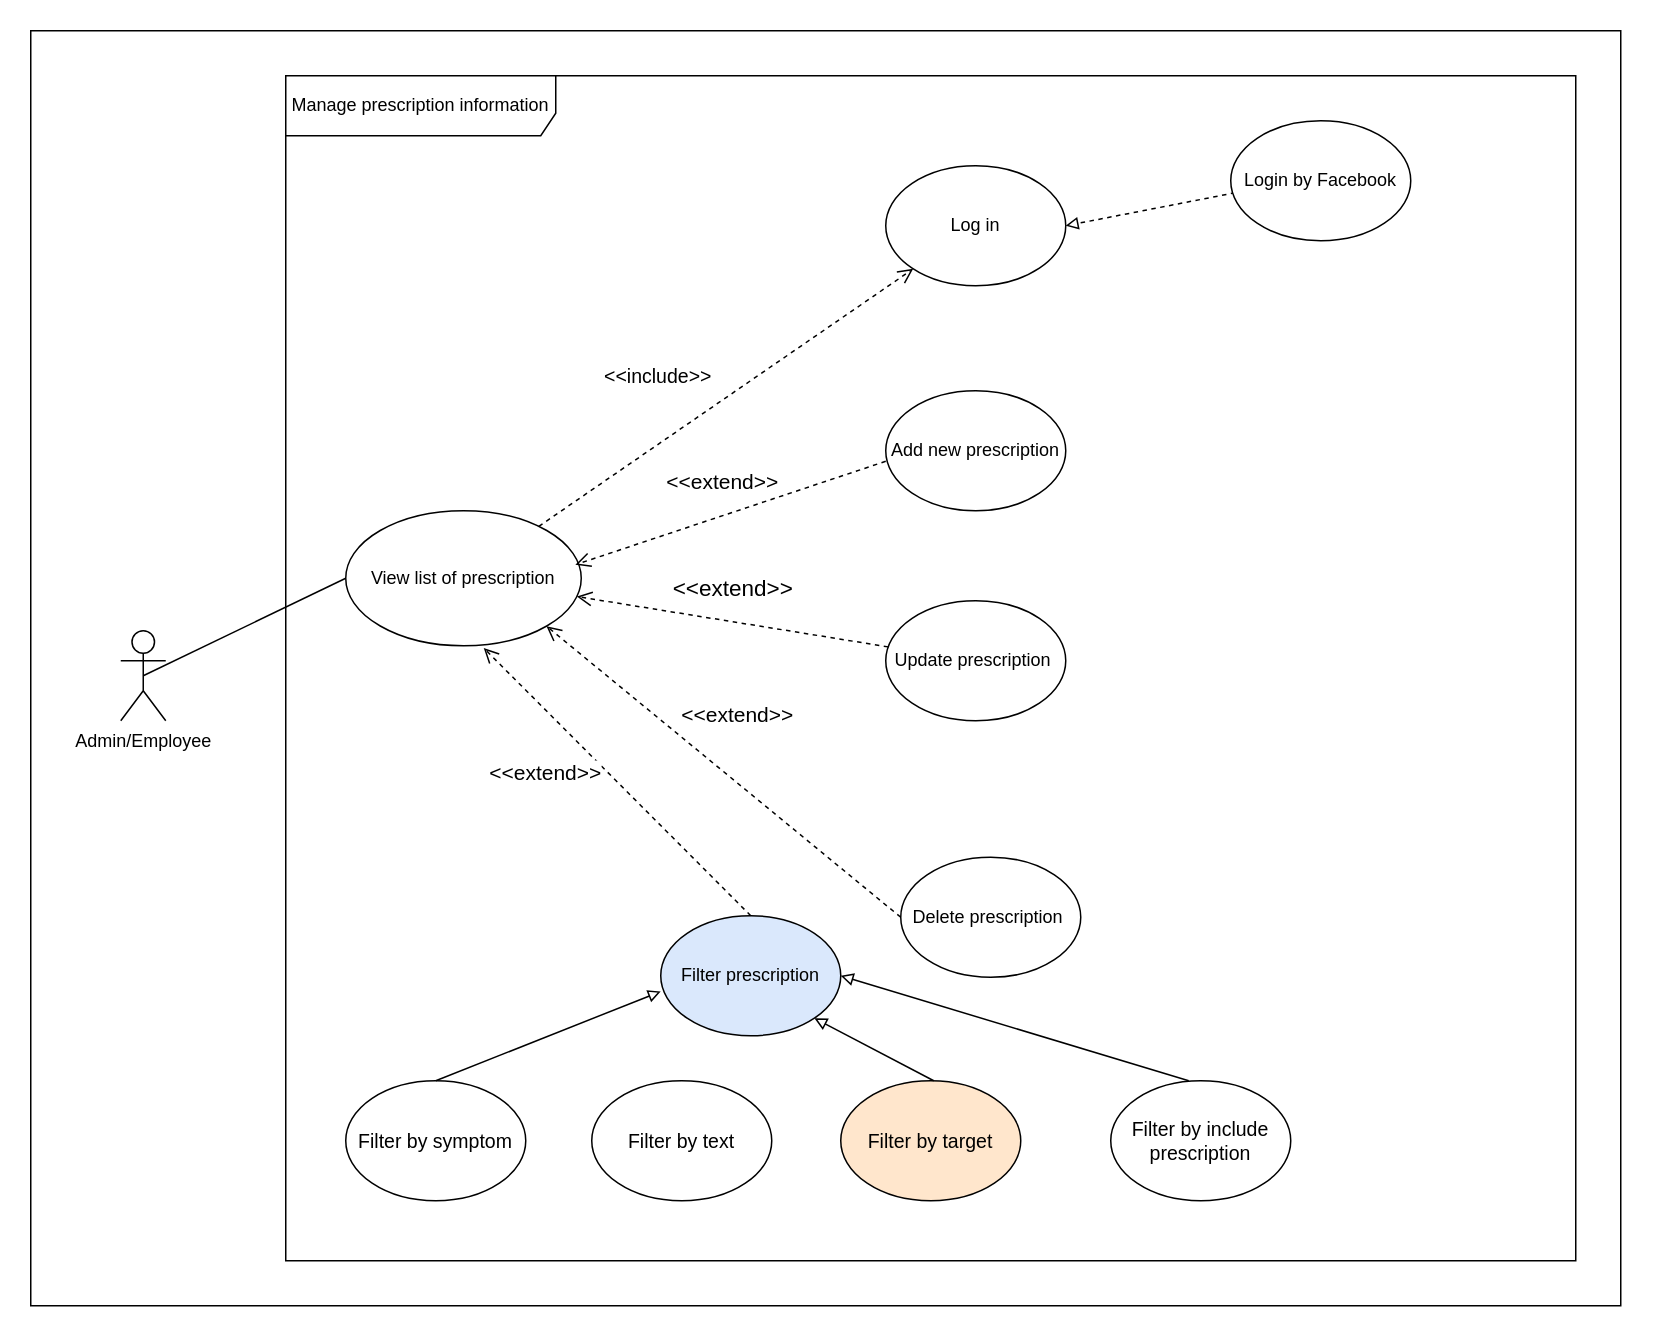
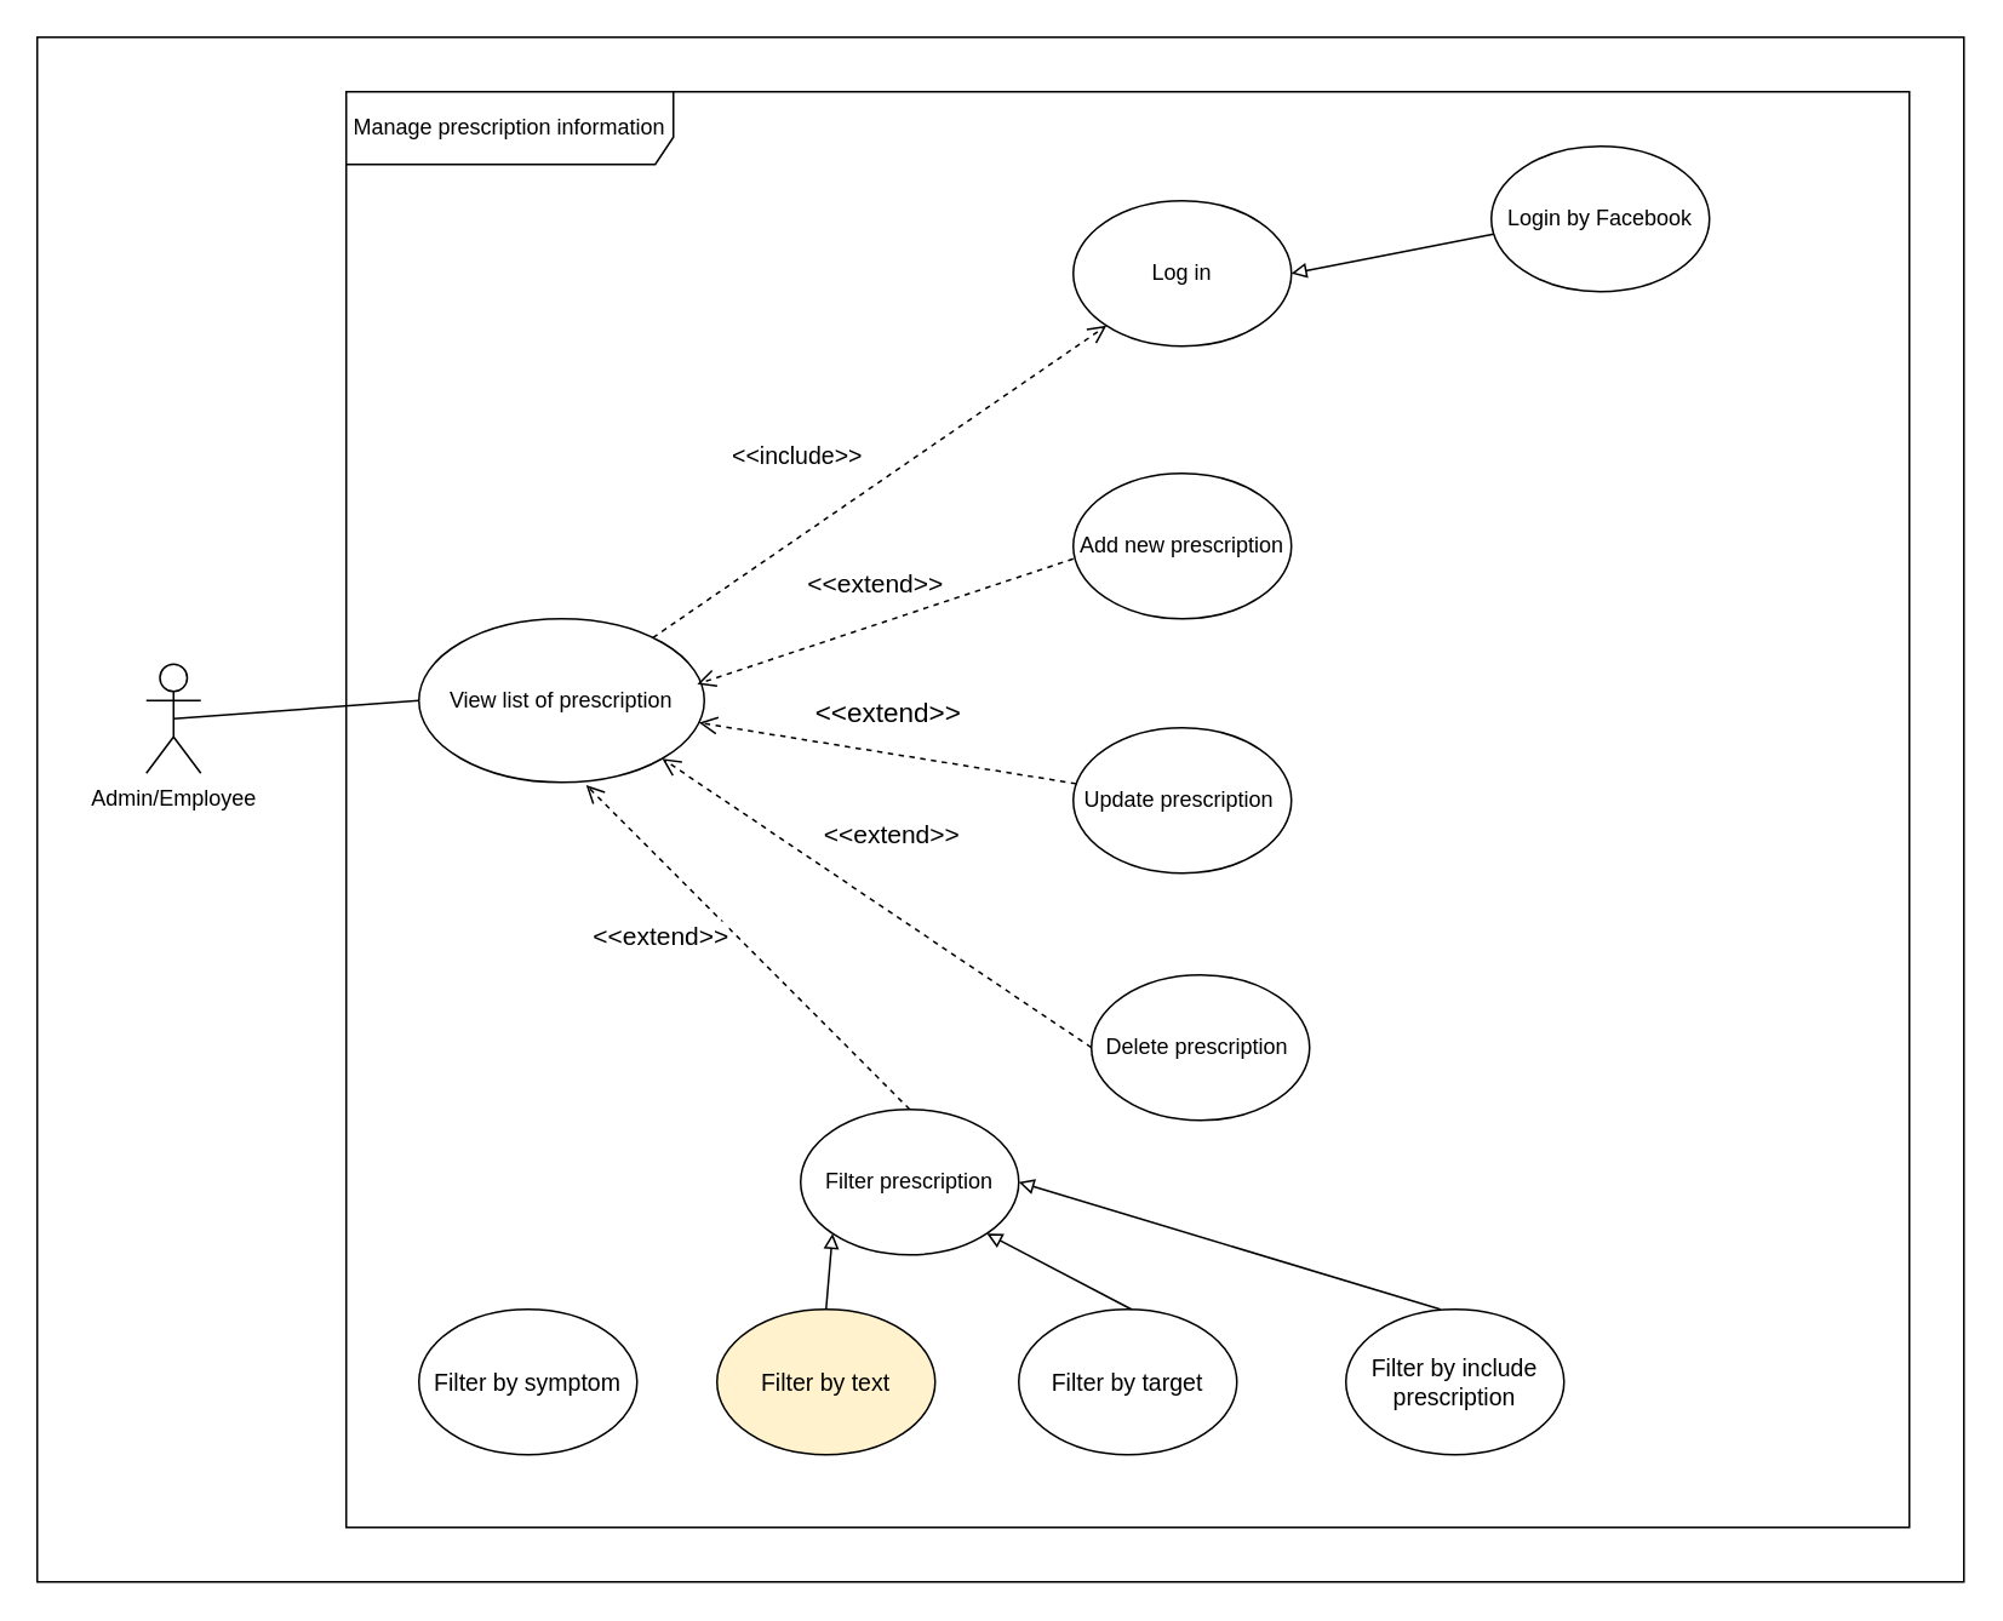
- <mxCell id="12" value="" style="endArrow=block;html=1;rounded=0;endFill=0;exitX=0.025;exitY=0.6;exitDx=0;exitDy=0;entryX=1;entryY=0.5;entryDx=0;entryDy=0;exitPerimeter=0;dashed=1;" parent="1" source="13" target="6" edge="1"><mxGeometry width="50" height="50" relative="1" as="geometry"><mxPoint x="650" y="240" as="sourcePoint" /><mxPoint x="539.996" y="254.75" as="targetPoint" /><Array as="points" /></mxGeometry></mxCell>
+ <mxCell id="12" value="" style="endArrow=block;html=1;rounded=0;endFill=0;exitX=0.025;exitY=0.6;exitDx=0;exitDy=0;entryX=1;entryY=0.5;entryDx=0;entryDy=0;exitPerimeter=0;" parent="1" source="13" target="6" edge="1"><mxGeometry width="50" height="50" relative="1" as="geometry"><mxPoint x="650" y="240" as="sourcePoint" /><mxPoint x="539.996" y="254.75" as="targetPoint" /><Array as="points" /></mxGeometry></mxCell>
- <mxCell id="3" value="Admin/Employee" style="shape=umlActor;verticalLabelPosition=bottom;verticalAlign=top;html=1;outlineConnect=0;" parent="1" vertex="1"><mxGeometry x="80" y="420" width="30" height="60" as="geometry" /></mxCell>
+ <mxCell id="3" value="Admin/Employee" style="shape=umlActor;verticalLabelPosition=bottom;verticalAlign=top;html=1;outlineConnect=0;" parent="1" vertex="1"><mxGeometry x="80" y="365" width="30" height="60" as="geometry" /></mxCell>
- <mxCell id="15" value="Delete prescription&amp;nbsp;" style="ellipse;whiteSpace=wrap;html=1;" vertex="1" parent="1"><mxGeometry x="600" y="571" width="120" height="80" as="geometry" /></mxCell>
+ <mxCell id="15" value="Delete prescription&amp;nbsp;" style="ellipse;whiteSpace=wrap;html=1;" vertex="1" parent="1"><mxGeometry x="600" y="536" width="120" height="80" as="geometry" /></mxCell>
- <mxCell id="17" value="Filter prescription" style="ellipse;whiteSpace=wrap;html=1;fillColor=#dae8fc;" vertex="1" parent="1"><mxGeometry x="440" y="610" width="120" height="80" as="geometry" /></mxCell>
+ <mxCell id="17" value="Filter prescription" style="ellipse;whiteSpace=wrap;html=1;" vertex="1" parent="1"><mxGeometry x="440" y="610" width="120" height="80" as="geometry" /></mxCell>
- <mxCell id="21" value="" style="endArrow=block;html=1;rounded=0;endFill=0;exitX=0.5;exitY=0;exitDx=0;exitDy=0;entryX=0;entryY=0.631;entryDx=0;entryDy=0;entryPerimeter=0;" edge="1" parent="1" source="19" target="17"><mxGeometry width="50" height="50" relative="1" as="geometry"><mxPoint x="440" y="616" as="sourcePoint" /><mxPoint x="327" y="638" as="targetPoint" /><Array as="points" /></mxGeometry></mxCell>
+ <mxCell id="22" value="" style="endArrow=block;html=1;rounded=0;endFill=0;exitX=0.5;exitY=0;exitDx=0;exitDy=0;entryX=0;entryY=1;entryDx=0;entryDy=0;" edge="1" parent="1" source="20" target="17"><mxGeometry width="50" height="50" relative="1" as="geometry"><mxPoint x="300" y="730" as="sourcePoint" /><mxPoint x="343" y="642" as="targetPoint" /><Array as="points" /></mxGeometry></mxCell>
- <mxCell id="20" value="&lt;font style=&quot;font-size: 13px;&quot;&gt;Filter by text&lt;/font&gt;" style="ellipse;whiteSpace=wrap;html=1;" vertex="1" parent="1"><mxGeometry x="394" y="720" width="120" height="80" as="geometry" /></mxCell>
+ <mxCell id="20" value="&lt;font style=&quot;font-size: 13px;&quot;&gt;Filter by text&lt;/font&gt;" style="ellipse;whiteSpace=wrap;html=1;fillColor=#fff2cc;" vertex="1" parent="1"><mxGeometry x="394" y="720" width="120" height="80" as="geometry" /></mxCell>
- <mxCell id="23" value="&lt;font style=&quot;font-size: 13px;&quot;&gt;Filter by target&lt;/font&gt;" style="ellipse;whiteSpace=wrap;html=1;fillColor=#ffe6cc;" vertex="1" parent="1"><mxGeometry x="560" y="720" width="120" height="80" as="geometry" /></mxCell>
+ <mxCell id="23" value="&lt;font style=&quot;font-size: 13px;&quot;&gt;Filter by target&lt;/font&gt;" style="ellipse;whiteSpace=wrap;html=1;" vertex="1" parent="1"><mxGeometry x="560" y="720" width="120" height="80" as="geometry" /></mxCell>
